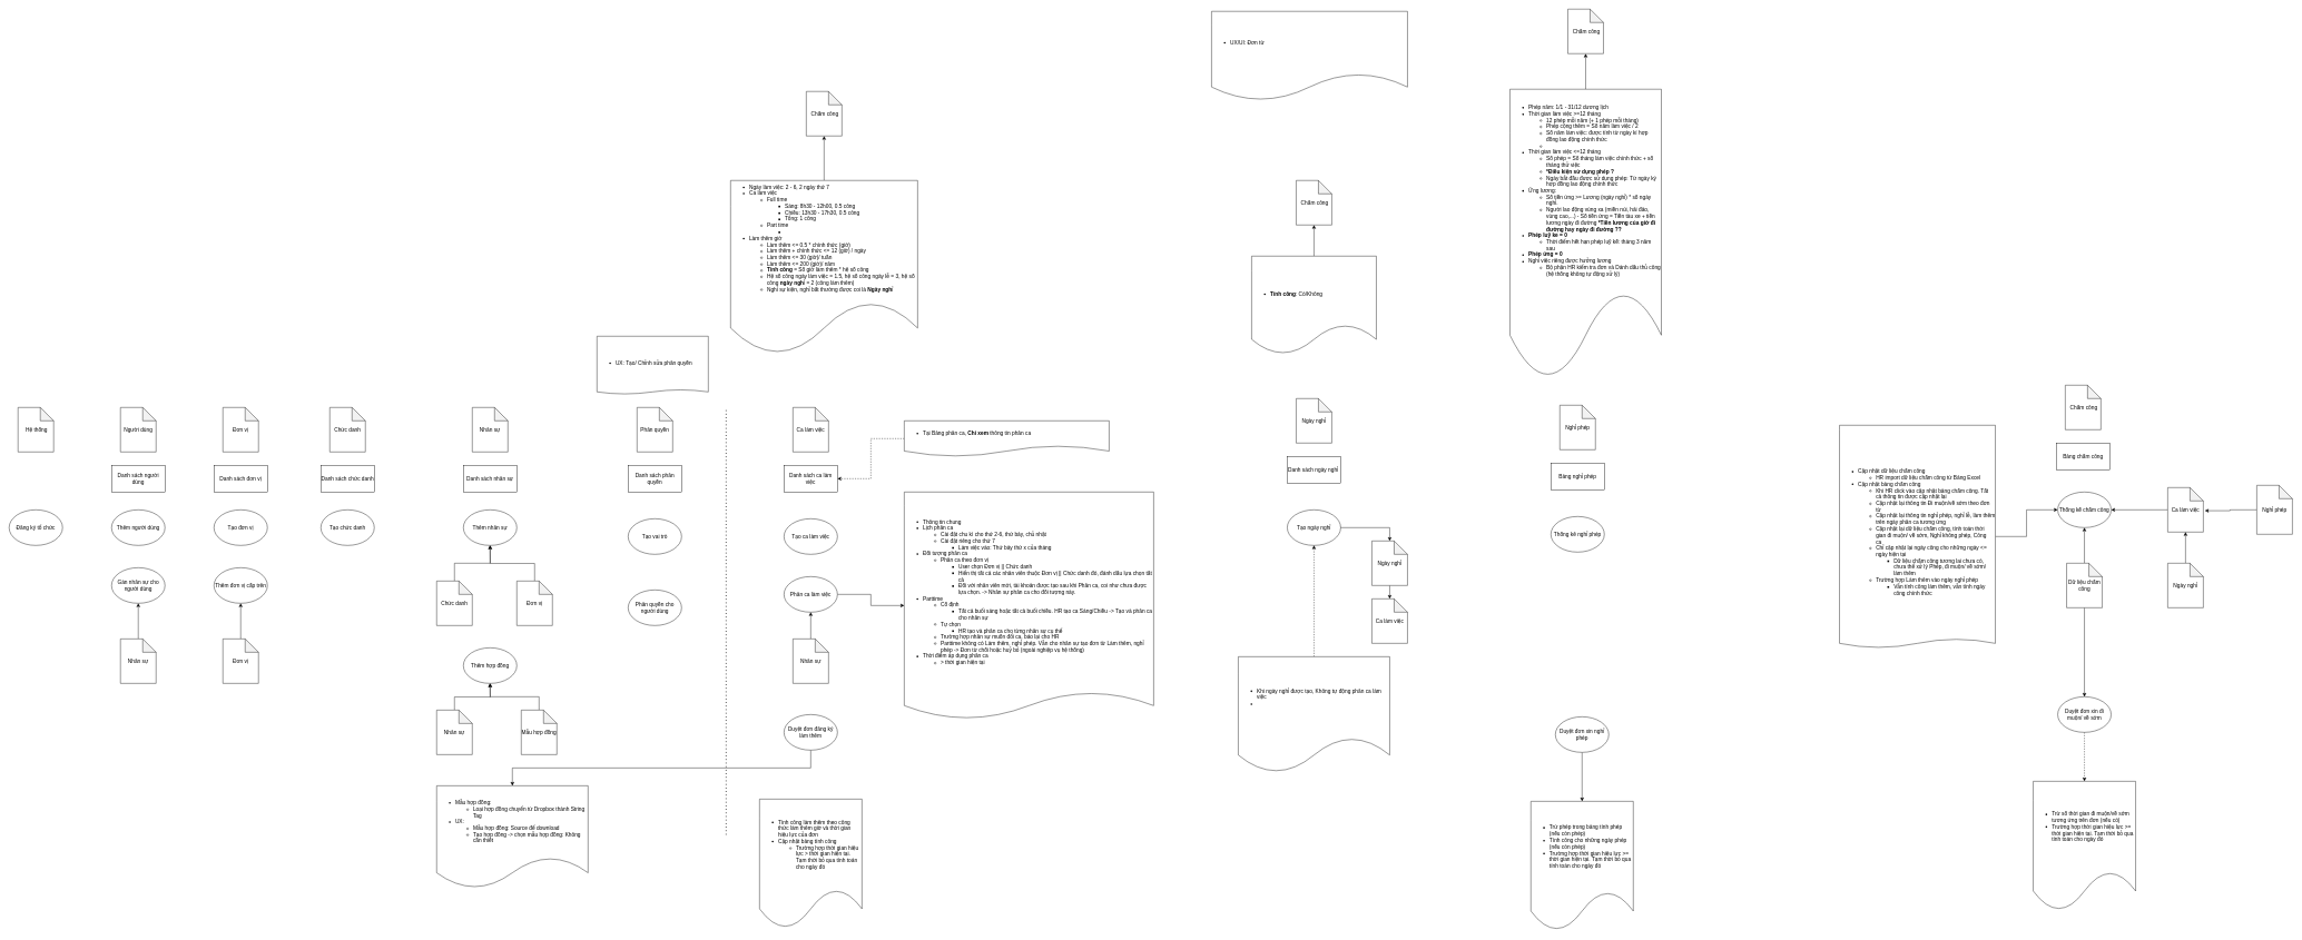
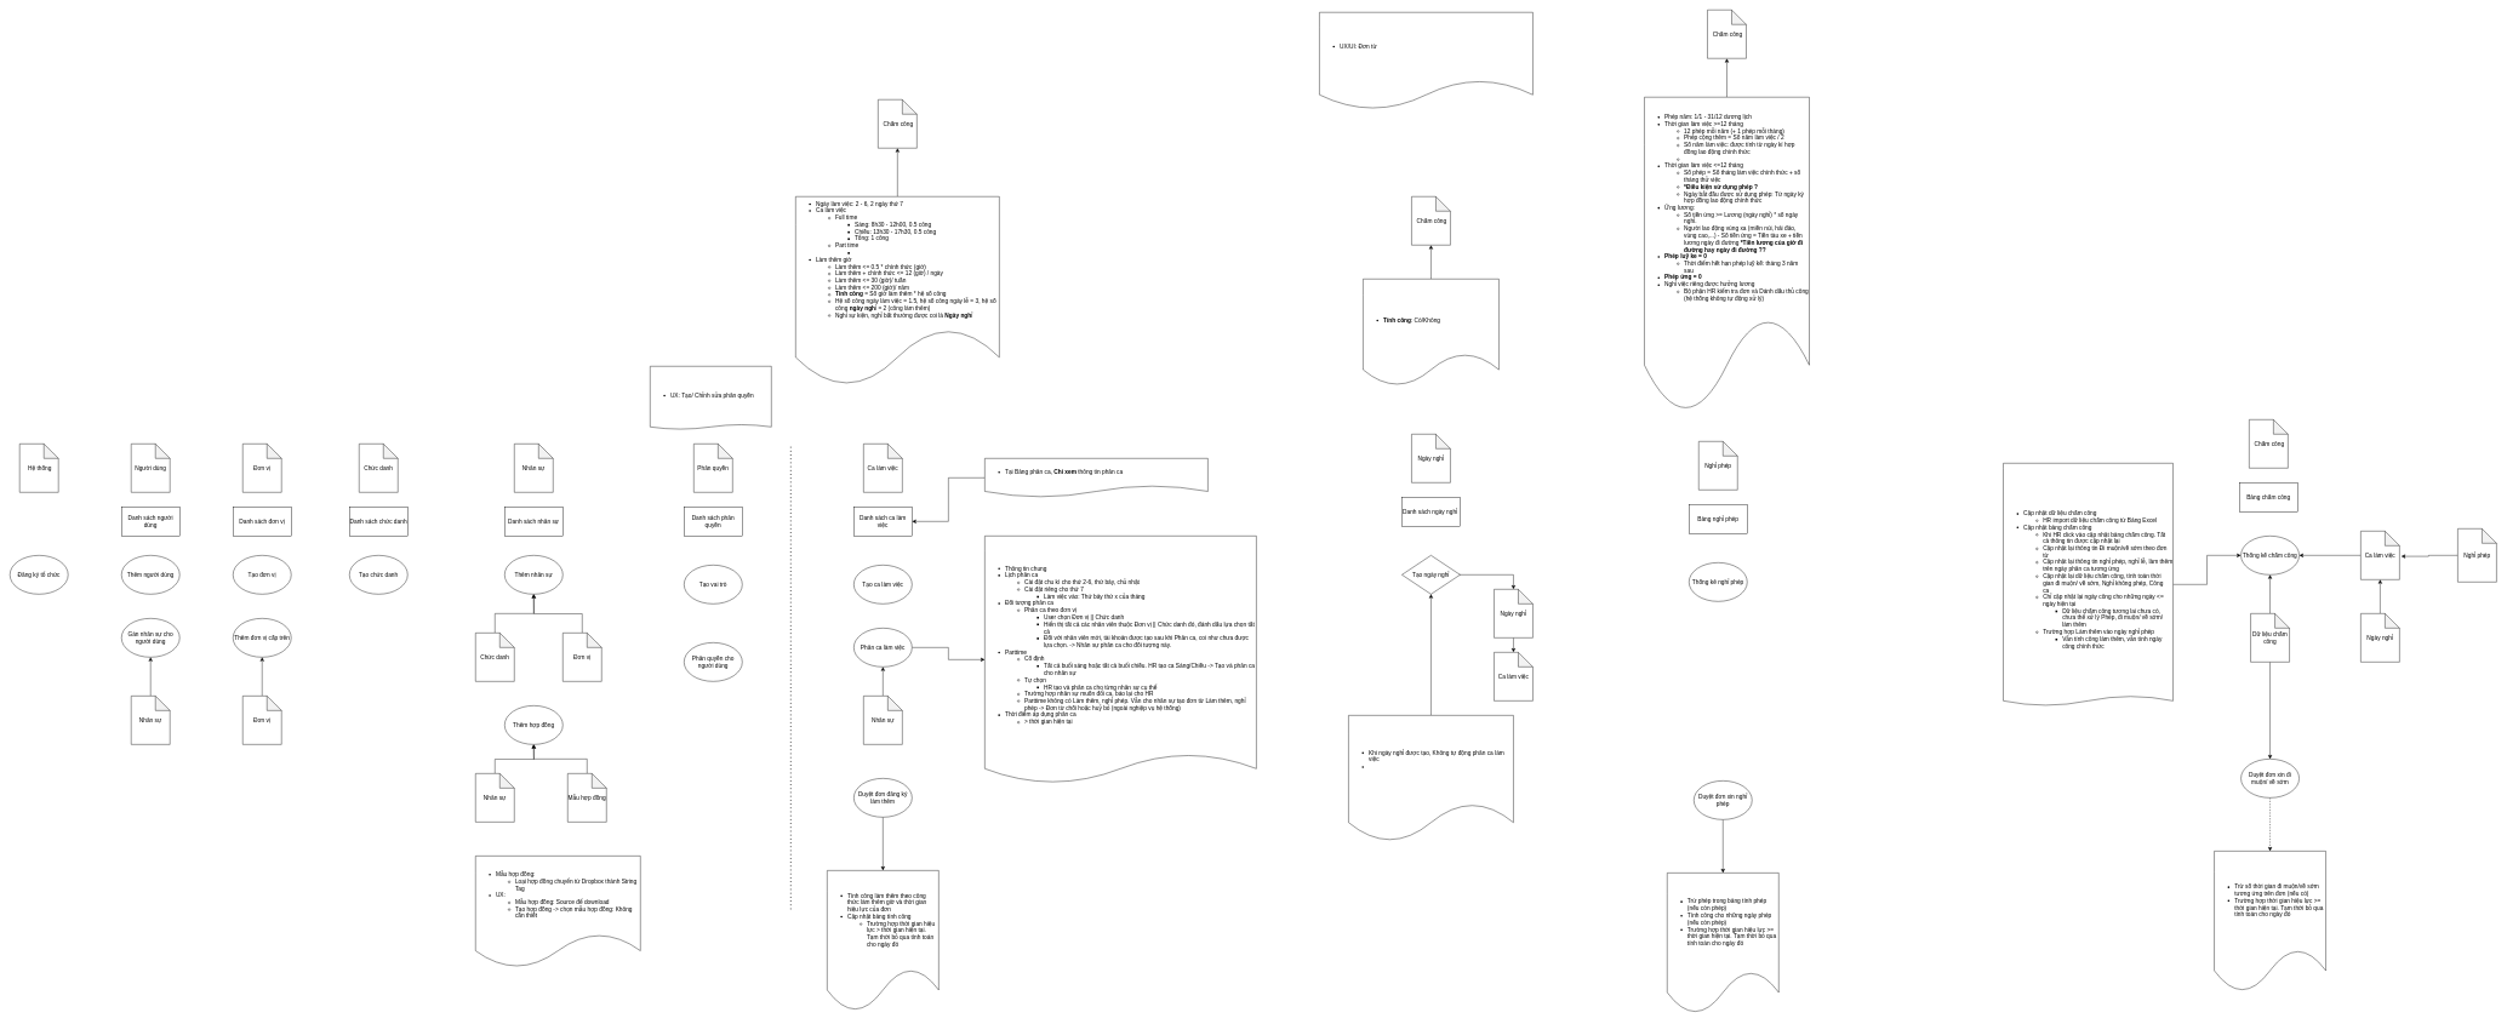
- <mxCell id="93" style="edgeStyle=orthogonalEdgeStyle;rounded=0;orthogonalLoop=1;jettySize=auto;html=1;exitX=0;exitY=0.5;exitDx=0;exitDy=0;entryX=1;entryY=0.5;entryDx=0;entryDy=0;dashed=1;" edge="1" parent="1" source="94" target="4"><mxGeometry relative="1" as="geometry" /></mxCell>
+ <mxCell id="93" style="edgeStyle=orthogonalEdgeStyle;rounded=0;orthogonalLoop=1;jettySize=auto;html=1;exitX=0;exitY=0.5;exitDx=0;exitDy=0;entryX=1;entryY=0.5;entryDx=0;entryDy=0;" edge="1" parent="1" source="94" target="4"><mxGeometry relative="1" as="geometry" /></mxCell>
- <mxCell id="56" value="Tạo ngày nghỉ" style="ellipse;whiteSpace=wrap;html=1;" parent="1" vertex="1"><mxGeometry x="2890" y="1145" width="120" height="80" as="geometry" /></mxCell>
+ <mxCell id="56" value="Tạo ngày nghỉ" style="rhombus;whiteSpace=wrap;html=1;" parent="1" vertex="1"><mxGeometry x="2890" y="1145" width="120" height="80" as="geometry" /></mxCell>
- <mxCell id="91" style="edgeStyle=orthogonalEdgeStyle;rounded=0;orthogonalLoop=1;jettySize=auto;html=1;exitX=0.5;exitY=0;exitDx=0;exitDy=0;entryX=0.5;entryY=1;entryDx=0;entryDy=0;dashed=1;" edge="1" parent="1" source="92" target="56"><mxGeometry relative="1" as="geometry"><Array as="points" /></mxGeometry></mxCell>
+ <mxCell id="91" style="edgeStyle=orthogonalEdgeStyle;rounded=0;orthogonalLoop=1;jettySize=auto;html=1;exitX=0.5;exitY=0;exitDx=0;exitDy=0;entryX=0.5;entryY=1;entryDx=0;entryDy=0;" edge="1" parent="1" source="92" target="56"><mxGeometry relative="1" as="geometry"><Array as="points" /></mxGeometry></mxCell>
- <mxCell id="81" style="edgeStyle=orthogonalEdgeStyle;rounded=0;orthogonalLoop=1;jettySize=auto;html=1;exitX=0.5;exitY=1;exitDx=0;exitDy=0;" edge="1" parent="1" source="82" target="47"><mxGeometry relative="1" as="geometry" /></mxCell>
+ <mxCell id="81" style="edgeStyle=orthogonalEdgeStyle;rounded=0;orthogonalLoop=1;jettySize=auto;html=1;exitX=0.5;exitY=1;exitDx=0;exitDy=0;entryX=0.5;entryY=0;entryDx=0;entryDy=0;" edge="1" parent="1" source="82" target="85"><mxGeometry relative="1" as="geometry" /></mxCell>
